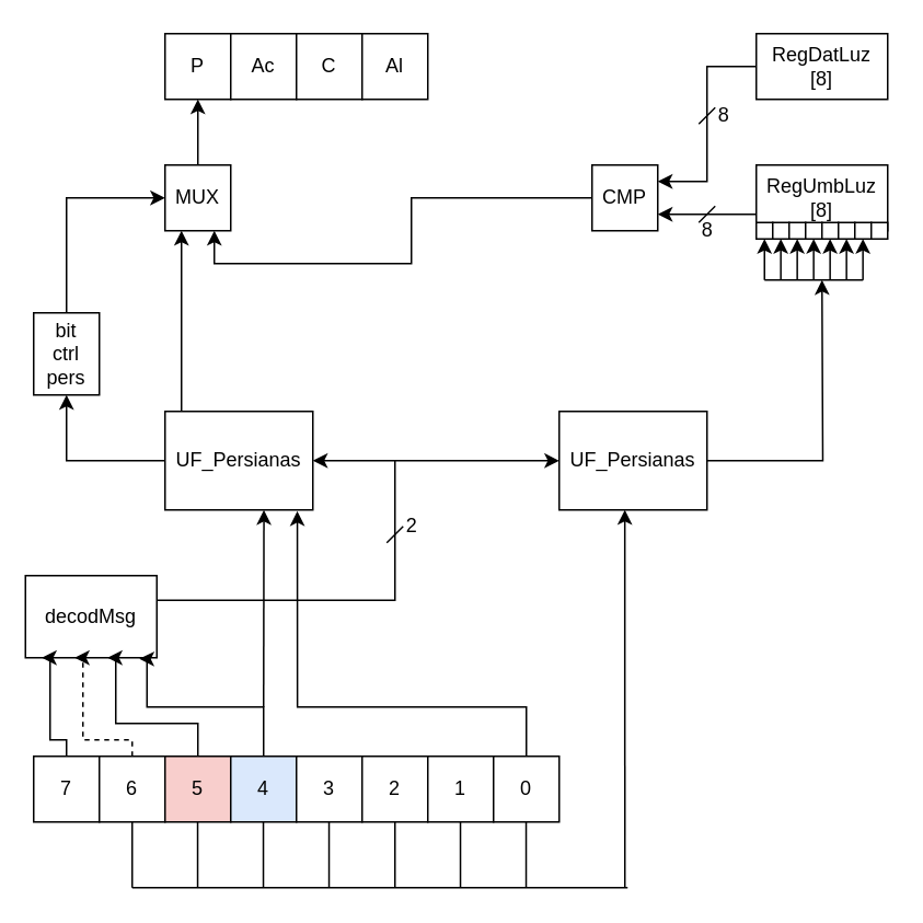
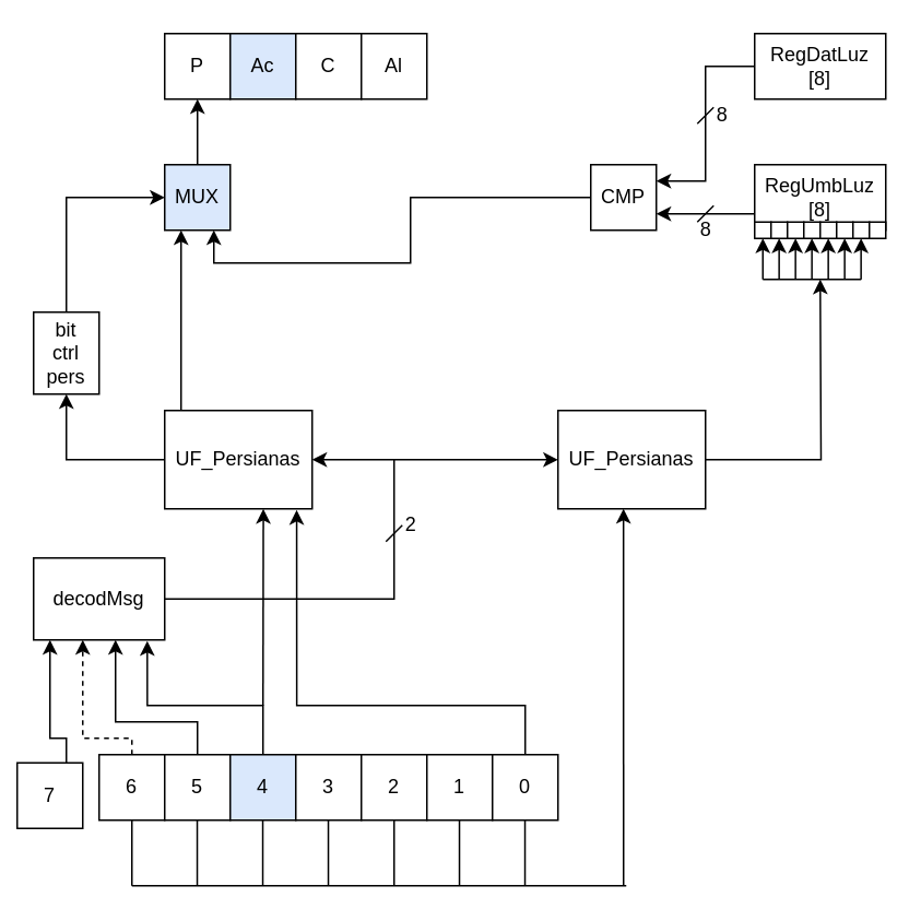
- <mxCell id="3" value="Ac" style="rounded=0;whiteSpace=wrap;html=1;" vertex="1" parent="1"><mxGeometry x="140" y="20" width="40" height="40" as="geometry" /></mxCell>
+ <mxCell id="3" value="Ac" style="rounded=0;whiteSpace=wrap;html=1;fillColor=#dae8fc;" vertex="1" parent="1"><mxGeometry x="140" y="20" width="40" height="40" as="geometry" /></mxCell>
- <mxCell id="13" value="MUX" style="rounded=0;whiteSpace=wrap;html=1;" vertex="1" parent="1"><mxGeometry x="100" y="100" width="40" height="40" as="geometry" /></mxCell>
+ <mxCell id="13" value="MUX" style="rounded=0;whiteSpace=wrap;html=1;fillColor=#dae8fc;" vertex="1" parent="1"><mxGeometry x="100" y="100" width="40" height="40" as="geometry" /></mxCell>
- <mxCell id="20" value="decodMsg" style="rounded=0;whiteSpace=wrap;html=1;" vertex="1" parent="1"><mxGeometry x="15" y="350" width="80" height="50" as="geometry" /></mxCell>
+ <mxCell id="20" value="decodMsg" style="rounded=0;whiteSpace=wrap;html=1;" vertex="1" parent="1"><mxGeometry x="20" y="340" width="80" height="50" as="geometry" /></mxCell>
- <mxCell id="26" value="7" style="rounded=0;whiteSpace=wrap;html=1;" vertex="1" parent="1"><mxGeometry x="20" y="460" width="40" height="40" as="geometry" /></mxCell>
+ <mxCell id="26" value="7" style="rounded=0;whiteSpace=wrap;html=1;" vertex="1" parent="1"><mxGeometry x="10" y="465" width="40" height="40" as="geometry" /></mxCell>
- <mxCell id="30" value="5" style="rounded=0;whiteSpace=wrap;html=1;fillColor=#f8cecc;" vertex="1" parent="1"><mxGeometry x="100" y="460" width="40" height="40" as="geometry" /></mxCell>
+ <mxCell id="30" value="5" style="rounded=0;whiteSpace=wrap;html=1;" vertex="1" parent="1"><mxGeometry x="100" y="460" width="40" height="40" as="geometry" /></mxCell>
